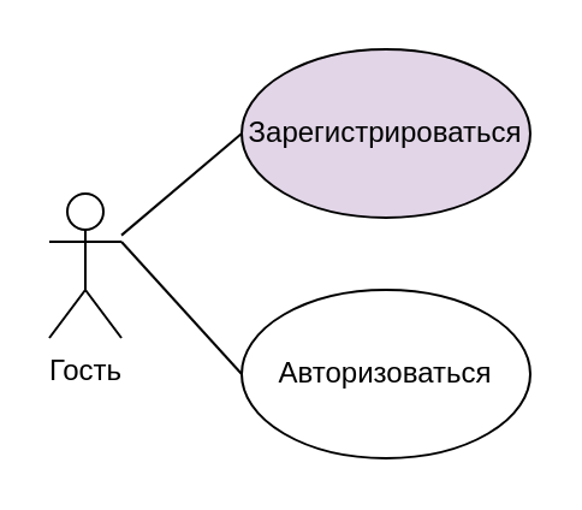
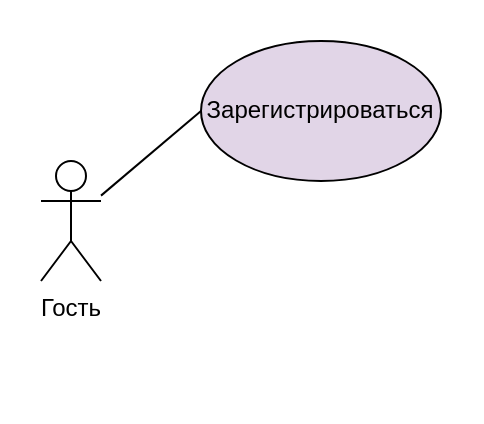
- <mxCell id="5" value="" style="endArrow=none;html=1;rounded=0;exitX=1;exitY=0.333;exitDx=0;exitDy=0;exitPerimeter=0;entryX=0;entryY=0.5;entryDx=0;entryDy=0;" parent="1" source="2" target="4" edge="1"><mxGeometry width="50" height="50" relative="1" as="geometry"><mxPoint x="150" y="180" as="sourcePoint" /><mxPoint x="200" y="130" as="targetPoint" /></mxGeometry></mxCell>
- <mxCell id="4" value="Авторизоваться" style="ellipse;whiteSpace=wrap;html=1;" parent="1" vertex="1"><mxGeometry x="100" y="120" width="120" height="70" as="geometry" /></mxCell>
